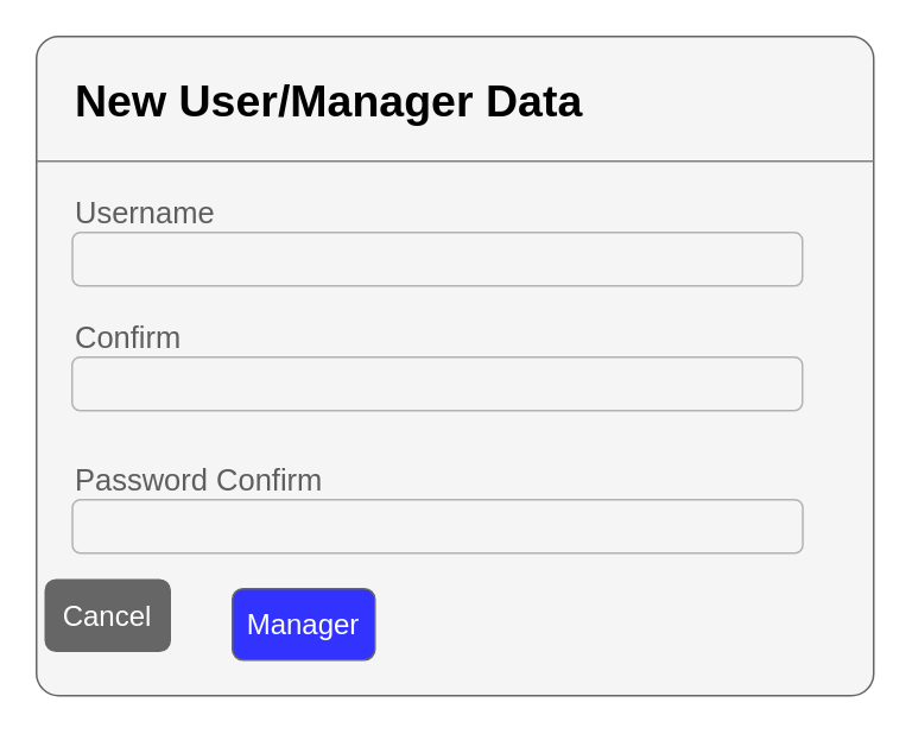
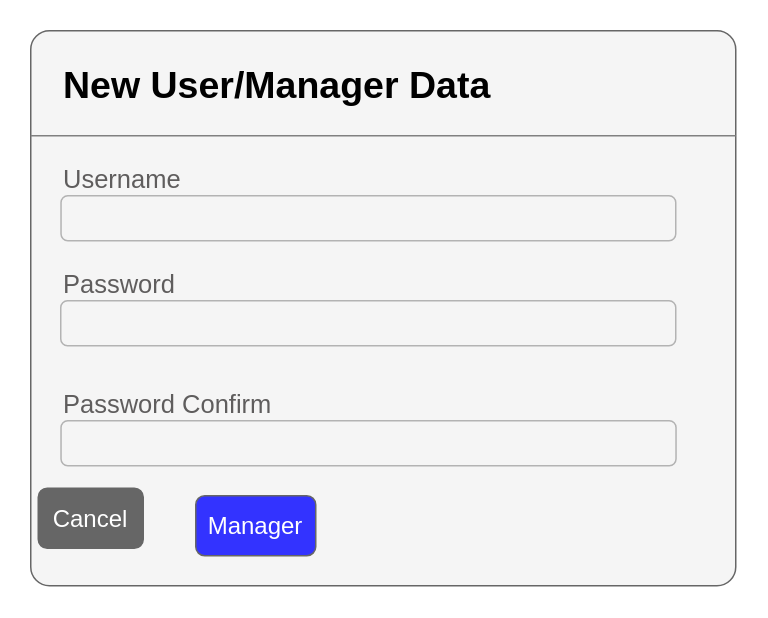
- <mxCell id="6" value="&lt;span style=&quot;font-size: 17px;&quot;&gt;&lt;font style=&quot;font-size: 17px;&quot;&gt;Confirm&lt;br&gt;&lt;/font&gt;&lt;/span&gt;" style="text;html=1;strokeColor=none;fillColor=none;align=left;verticalAlign=middle;whiteSpace=wrap;rounded=0;fontSize=17;fontStyle=0;fontColor=#5f5d5d;" parent="1" vertex="1"><mxGeometry x="40" y="170" width="187.75" height="40" as="geometry" /></mxCell>
+ <mxCell id="6" value="&lt;span style=&quot;font-size: 17px;&quot;&gt;&lt;font style=&quot;font-size: 17px;&quot;&gt;Password&lt;br&gt;&lt;/font&gt;&lt;/span&gt;" style="text;html=1;strokeColor=none;fillColor=none;align=left;verticalAlign=middle;whiteSpace=wrap;rounded=0;fontSize=17;fontStyle=0;fontColor=#5f5d5d;" parent="1" vertex="1"><mxGeometry x="40" y="170" width="187.75" height="40" as="geometry" /></mxCell>
